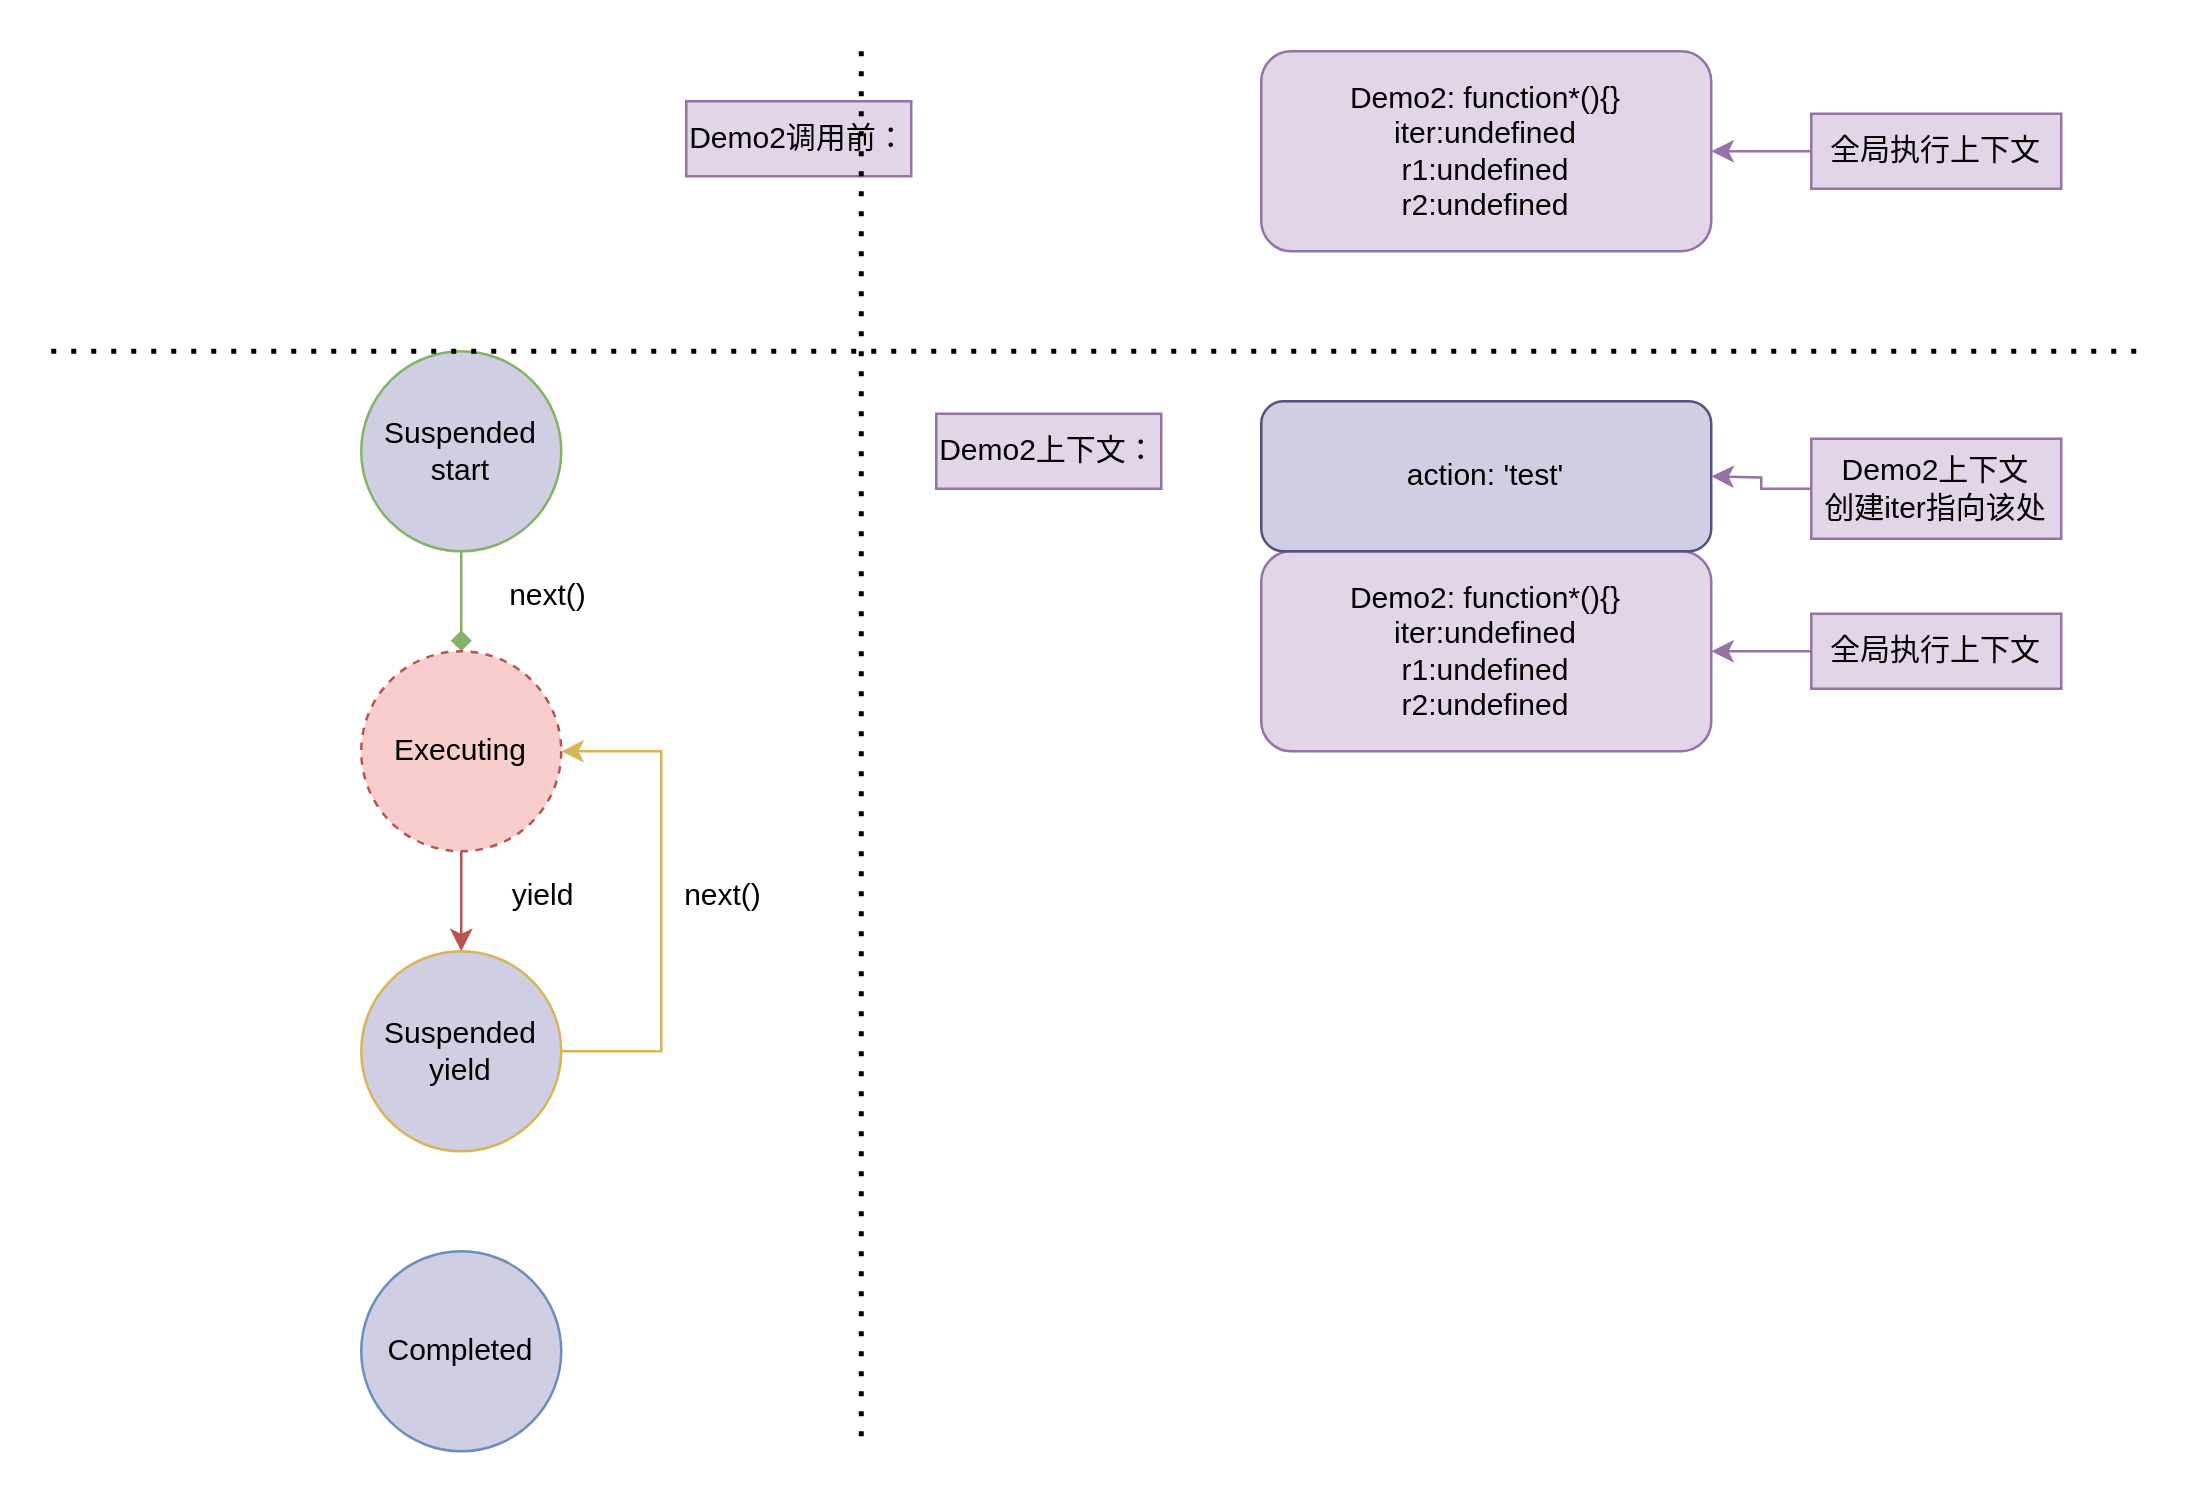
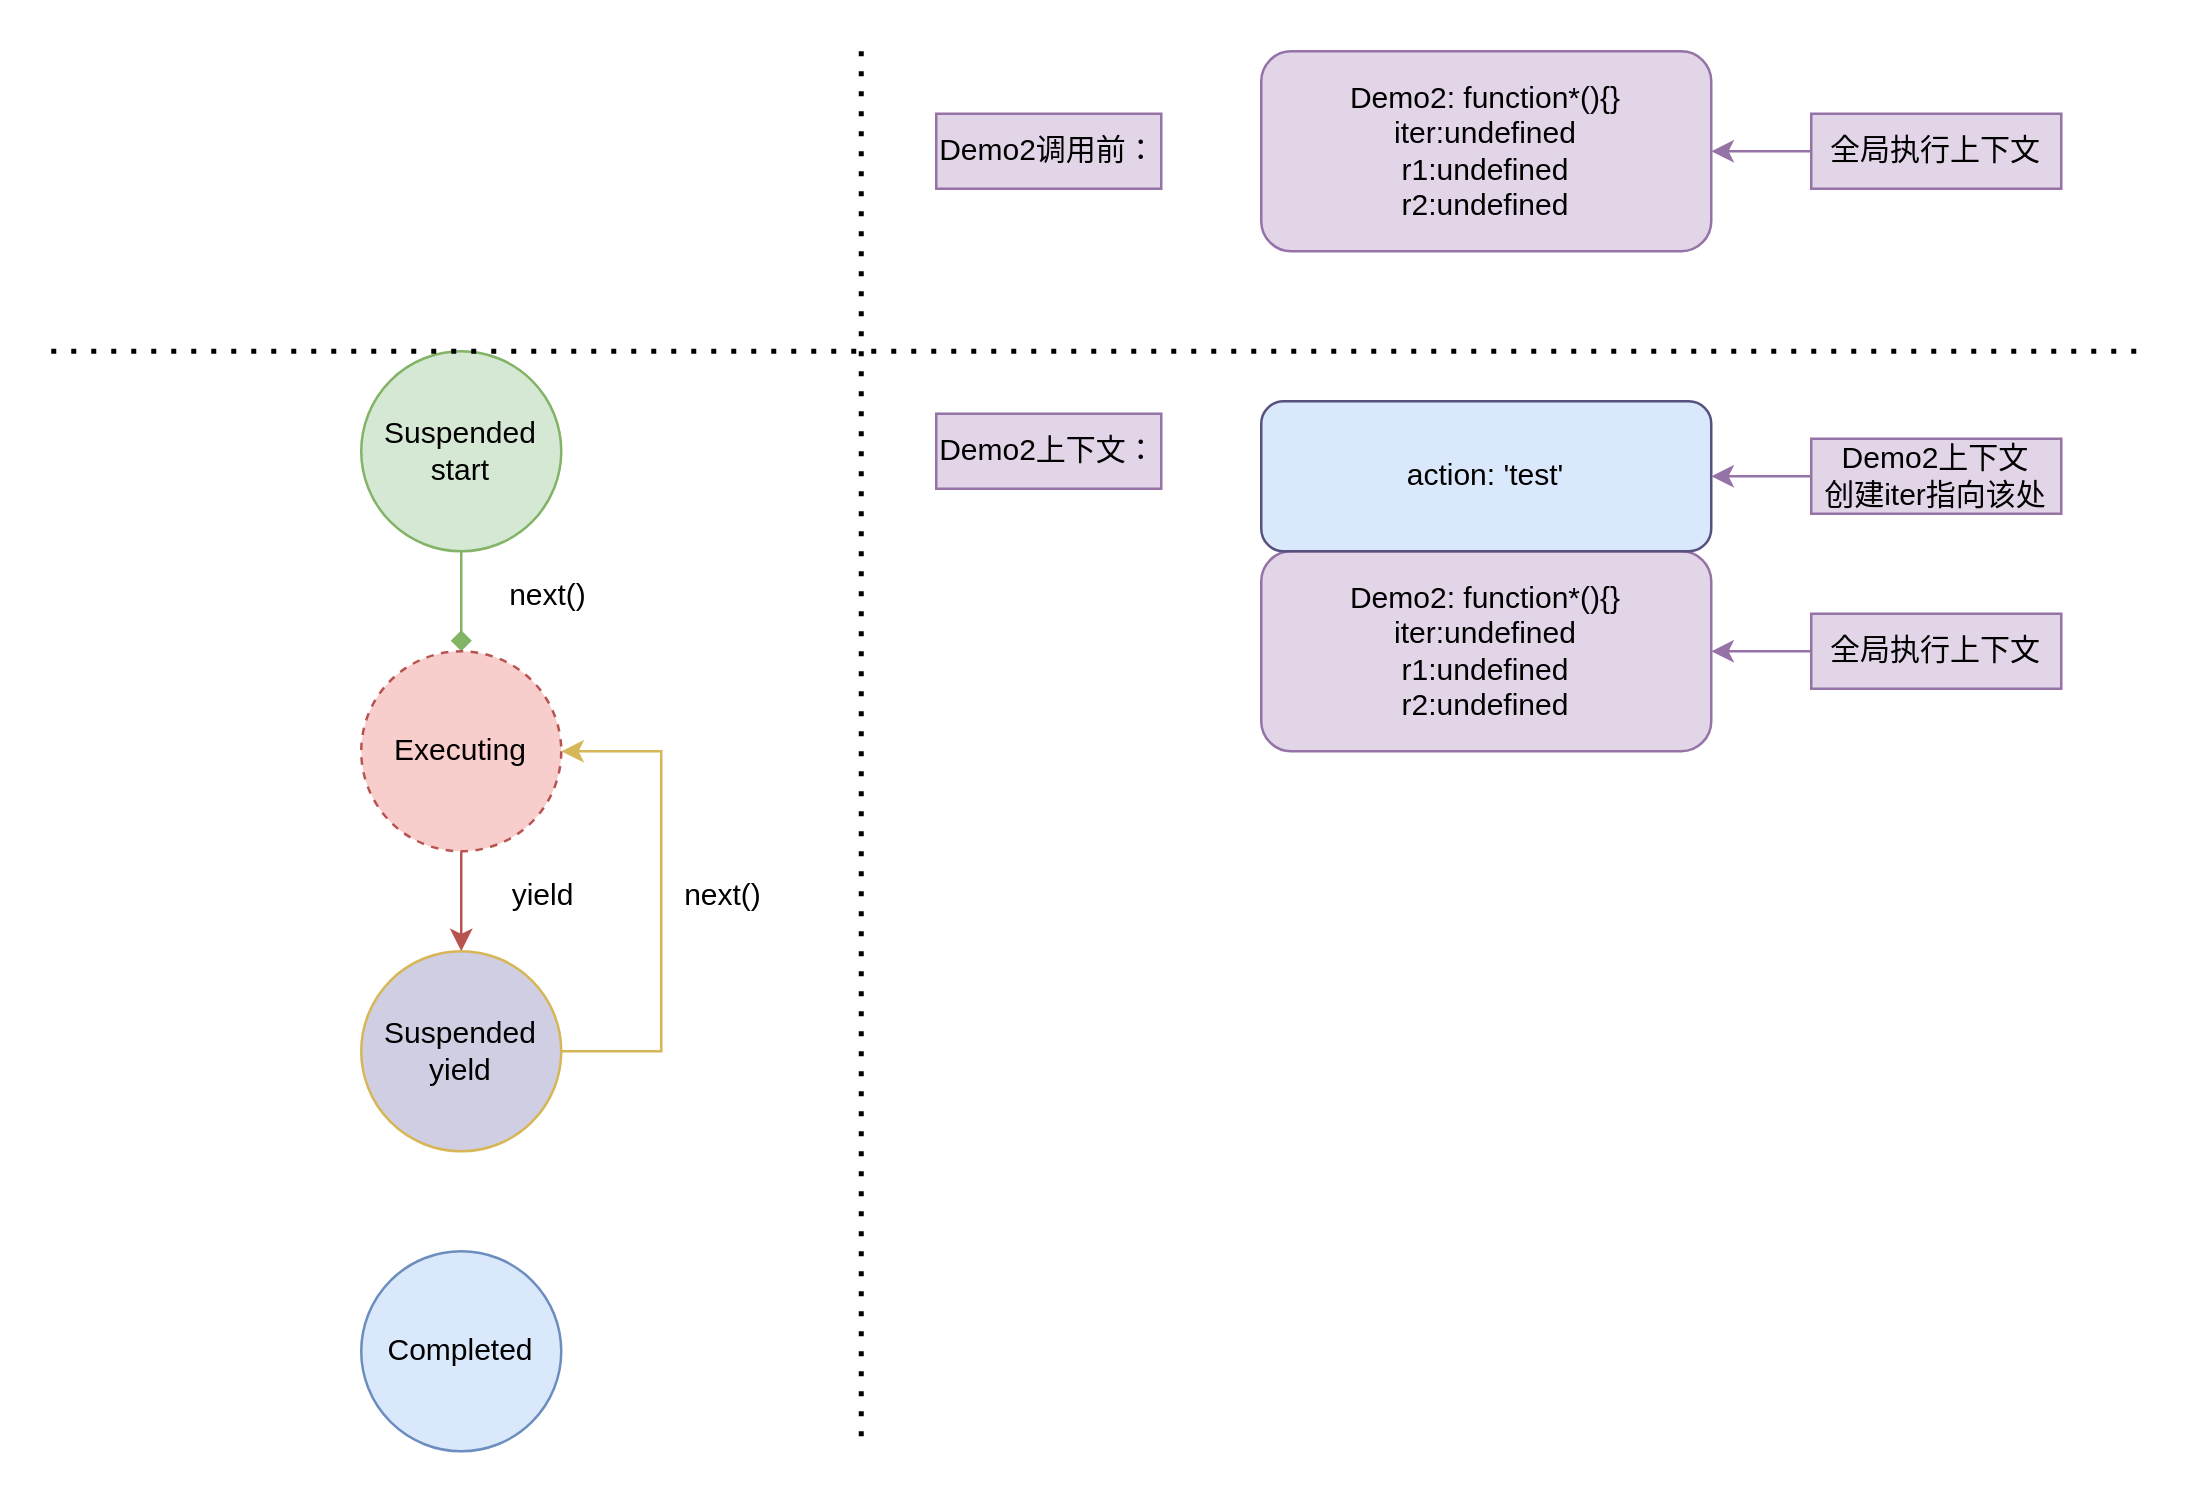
- <mxCell id="15" value="Demo2调用前：" style="text;html=1;strokeColor=#9673a6;fillColor=#e1d5e7;align=center;verticalAlign=middle;whiteSpace=wrap;rounded=0;" vertex="1" parent="1"><mxGeometry x="274" y="40" width="90" height="30" as="geometry" /></mxCell>
+ <mxCell id="15" value="Demo2调用前：" style="text;html=1;strokeColor=#9673a6;fillColor=#e1d5e7;align=center;verticalAlign=middle;whiteSpace=wrap;rounded=0;" vertex="1" parent="1"><mxGeometry x="374" y="45" width="90" height="30" as="geometry" /></mxCell>
- <mxCell id="3" value="Suspended&lt;br&gt;start" style="ellipse;whiteSpace=wrap;html=1;aspect=fixed;fillColor=#d0cee2;strokeColor=#82b366;" vertex="1" parent="1"><mxGeometry x="144" y="140" width="80" height="80" as="geometry" /></mxCell>
+ <mxCell id="3" value="Suspended&lt;br&gt;start" style="ellipse;whiteSpace=wrap;html=1;aspect=fixed;fillColor=#d5e8d4;strokeColor=#82b366;" vertex="1" parent="1"><mxGeometry x="144" y="140" width="80" height="80" as="geometry" /></mxCell>
- <mxCell id="18" value="action: 'test'" style="rounded=1;whiteSpace=wrap;html=1;fillColor=#d0cee2;strokeColor=#56517e;" vertex="1" parent="1"><mxGeometry x="504" y="160" width="180" height="60" as="geometry" /></mxCell>
+ <mxCell id="18" value="action: 'test'" style="rounded=1;whiteSpace=wrap;html=1;fillColor=#dae8fc;strokeColor=#56517e;" vertex="1" parent="1"><mxGeometry x="504" y="160" width="180" height="60" as="geometry" /></mxCell>
- <mxCell id="22" value="Demo2上下文&lt;br&gt;创建iter指向该处" style="text;html=1;strokeColor=#9673a6;fillColor=#e1d5e7;align=center;verticalAlign=middle;whiteSpace=wrap;rounded=0;" vertex="1" parent="1"><mxGeometry x="724" y="175" width="100" height="40" as="geometry" /></mxCell>
+ <mxCell id="22" value="Demo2上下文&lt;br&gt;创建iter指向该处" style="text;html=1;strokeColor=#9673a6;fillColor=#e1d5e7;align=center;verticalAlign=middle;whiteSpace=wrap;rounded=0;" vertex="1" parent="1"><mxGeometry x="724" y="175" width="100" height="30" as="geometry" /></mxCell>
- <mxCell id="8" value="Completed" style="ellipse;whiteSpace=wrap;html=1;aspect=fixed;fillColor=#d0cee2;strokeColor=#6c8ebf;" vertex="1" parent="1"><mxGeometry x="144" y="500" width="80" height="80" as="geometry" /></mxCell>
+ <mxCell id="8" value="Completed" style="ellipse;whiteSpace=wrap;html=1;aspect=fixed;fillColor=#dae8fc;strokeColor=#6c8ebf;" vertex="1" parent="1"><mxGeometry x="144" y="500" width="80" height="80" as="geometry" /></mxCell>
